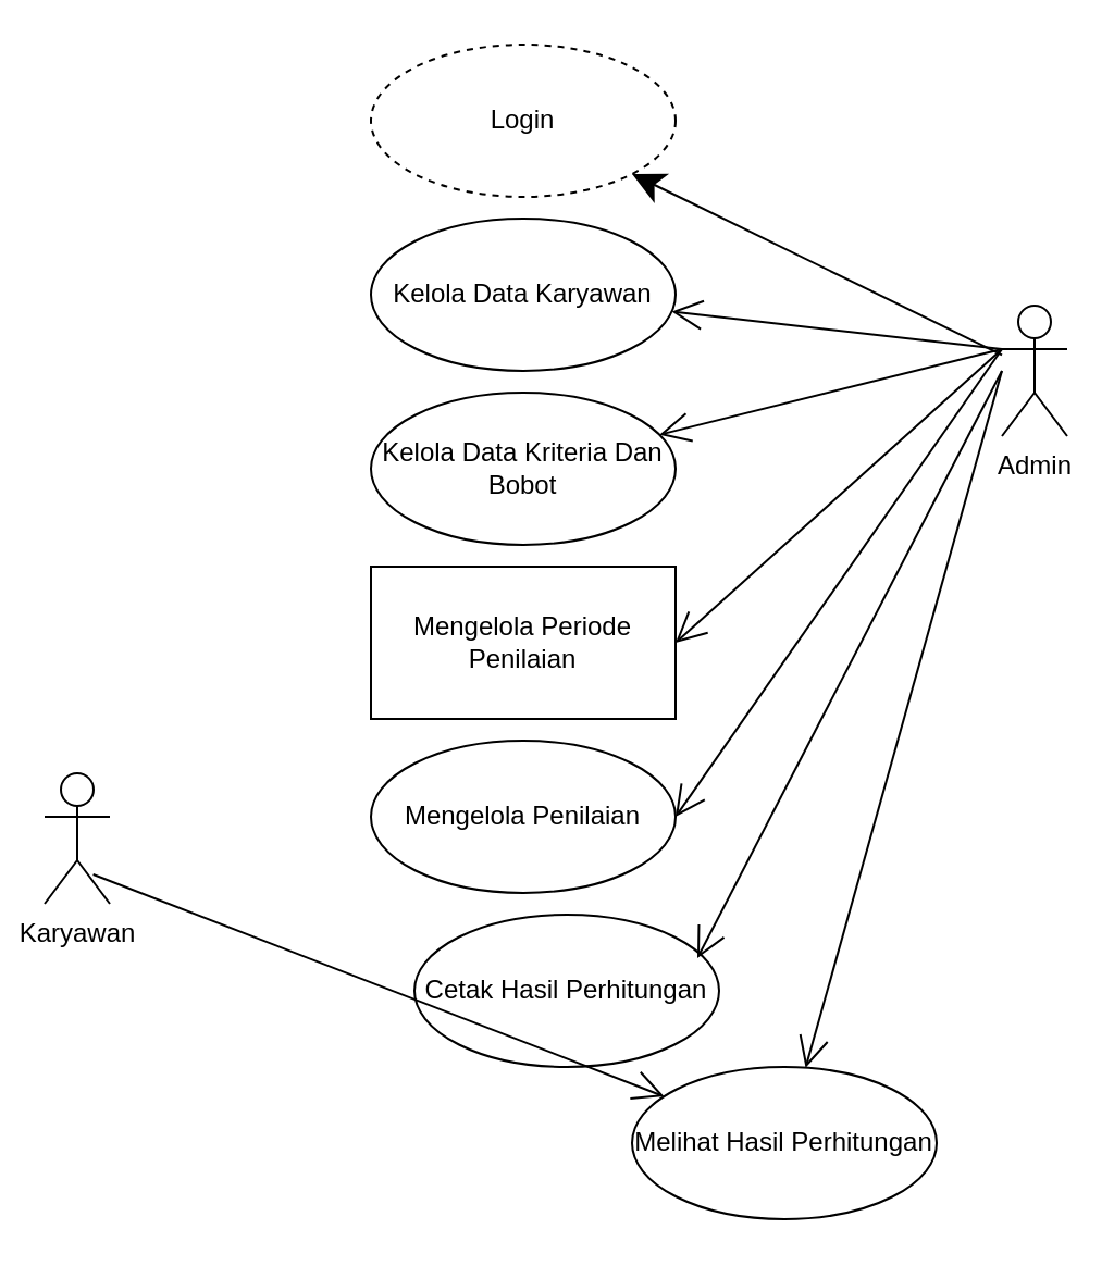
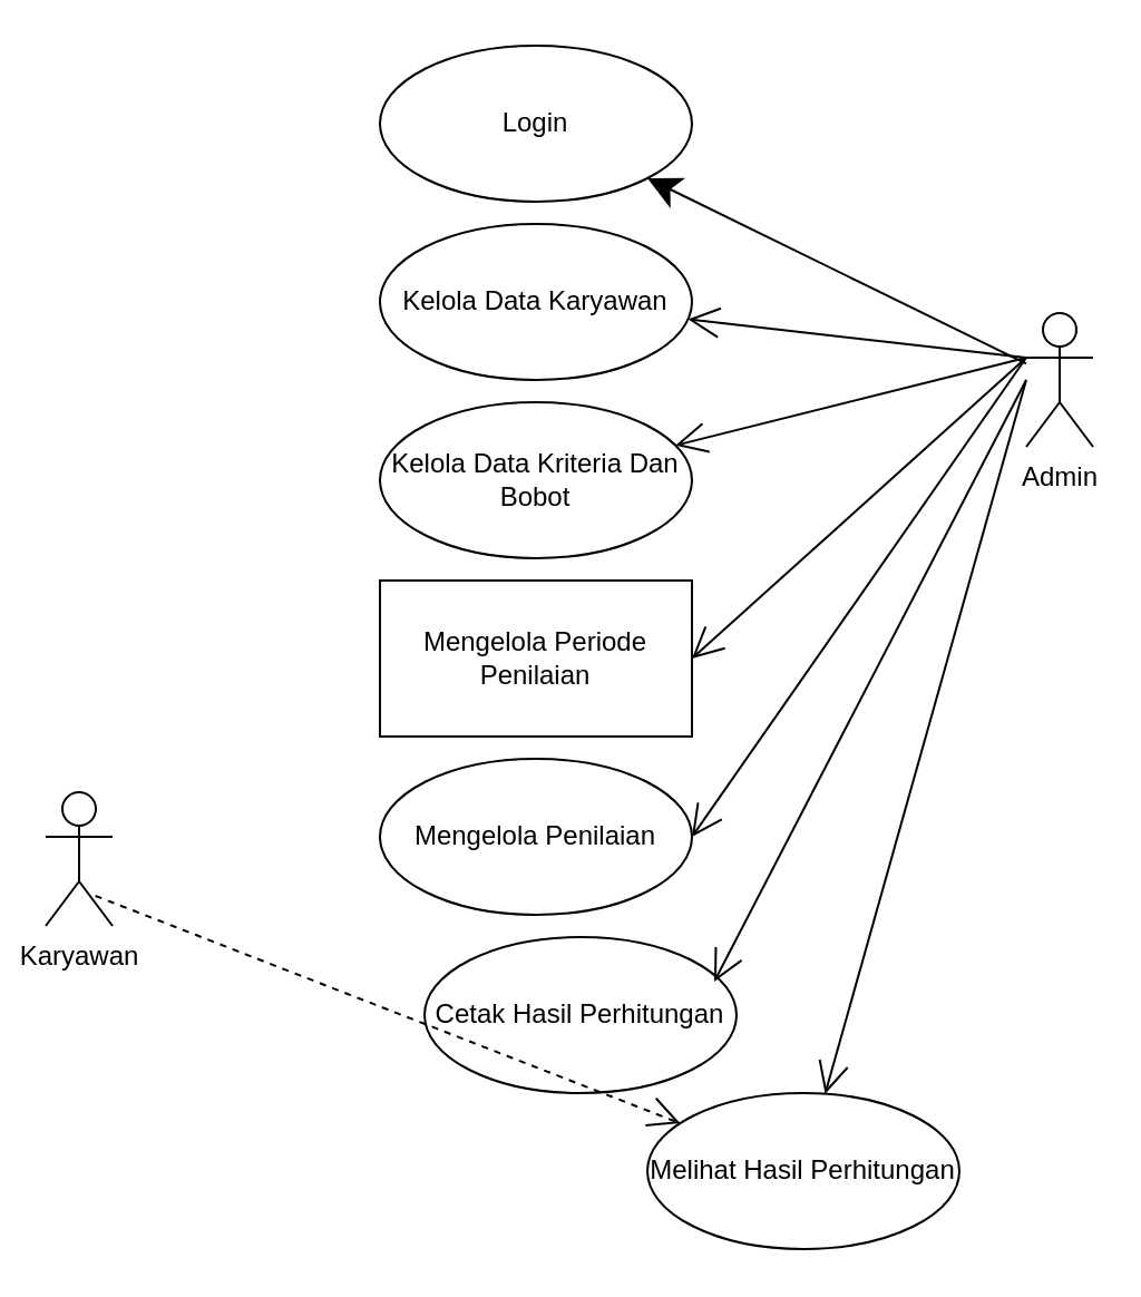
- <mxCell id="4" value="Login" style="ellipse;whiteSpace=wrap;html=1;dashed=1;" parent="1" vertex="1"><mxGeometry x="170" y="20" width="140" height="70" as="geometry" /></mxCell>
+ <mxCell id="4" value="Login" style="ellipse;whiteSpace=wrap;html=1;" parent="1" vertex="1"><mxGeometry x="170" y="20" width="140" height="70" as="geometry" /></mxCell>
- <mxCell id="18" value="" style="endArrow=open;endFill=1;endSize=12;html=1;exitX=0.744;exitY=0.775;exitDx=0;exitDy=0;exitPerimeter=0;" parent="1" source="3" target="10" edge="1"><mxGeometry width="160" relative="1" as="geometry"><mxPoint x="170" y="540" as="sourcePoint" /><mxPoint x="330" y="540" as="targetPoint" /></mxGeometry></mxCell>
+ <mxCell id="18" value="" style="endArrow=open;endFill=1;endSize=12;html=1;exitX=0.744;exitY=0.775;exitDx=0;exitDy=0;exitPerimeter=0;dashed=1;" parent="1" source="3" target="10" edge="1"><mxGeometry width="160" relative="1" as="geometry"><mxPoint x="170" y="540" as="sourcePoint" /><mxPoint x="330" y="540" as="targetPoint" /></mxGeometry></mxCell>
